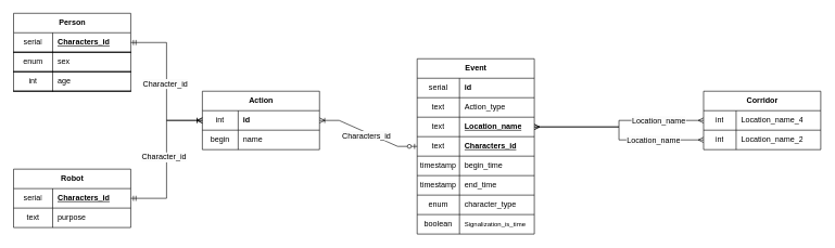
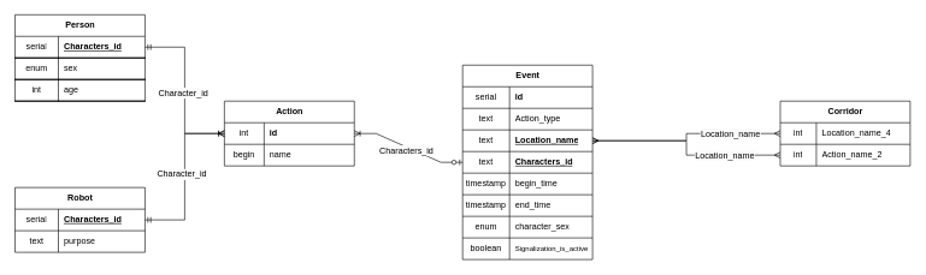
- <mxCell id="42" value="Location_name_2" style="shape=partialRectangle;connectable=0;fillColor=none;top=0;left=0;bottom=0;right=0;align=left;spacingLeft=6;overflow=hidden;whiteSpace=wrap;html=1;" parent="40" vertex="1"><mxGeometry x="50" width="130" height="30" as="geometry"><mxRectangle width="130" height="30" as="alternateBounds" /></mxGeometry></mxCell>
+ <mxCell id="42" value="Action_name_2" style="shape=partialRectangle;connectable=0;fillColor=none;top=0;left=0;bottom=0;right=0;align=left;spacingLeft=6;overflow=hidden;whiteSpace=wrap;html=1;" parent="40" vertex="1"><mxGeometry x="50" width="130" height="30" as="geometry"><mxRectangle width="130" height="30" as="alternateBounds" /></mxGeometry></mxCell>
- <mxCell id="24" value="character_type" style="shape=partialRectangle;connectable=0;fillColor=none;top=0;left=0;bottom=0;right=0;align=left;spacingLeft=6;overflow=hidden;whiteSpace=wrap;html=1;" parent="22" vertex="1"><mxGeometry x="65" width="115" height="30" as="geometry"><mxRectangle width="115" height="30" as="alternateBounds" /></mxGeometry></mxCell>
+ <mxCell id="24" value="character_sex" style="shape=partialRectangle;connectable=0;fillColor=none;top=0;left=0;bottom=0;right=0;align=left;spacingLeft=6;overflow=hidden;whiteSpace=wrap;html=1;" parent="22" vertex="1"><mxGeometry x="65" width="115" height="30" as="geometry"><mxRectangle width="115" height="30" as="alternateBounds" /></mxGeometry></mxCell>
- <mxCell id="28" value="&lt;font style=&quot;font-size: 10px;&quot;&gt;&lt;span style=&quot;text-align: center; text-wrap-mode: nowrap; background-color: rgb(255, 255, 255);&quot;&gt;Signalization&lt;/span&gt;_is_time&lt;/font&gt;" style="shape=partialRectangle;connectable=0;fillColor=none;top=0;left=0;bottom=0;right=0;align=left;spacingLeft=6;overflow=hidden;whiteSpace=wrap;html=1;" vertex="1" parent="26"><mxGeometry x="65" width="115" height="30" as="geometry"><mxRectangle width="115" height="30" as="alternateBounds" /></mxGeometry></mxCell>
+ <mxCell id="28" value="&lt;font style=&quot;font-size: 10px;&quot;&gt;&lt;span style=&quot;text-align: center; text-wrap-mode: nowrap; background-color: rgb(255, 255, 255);&quot;&gt;Signalization&lt;/span&gt;_is_active&lt;/font&gt;" style="shape=partialRectangle;connectable=0;fillColor=none;top=0;left=0;bottom=0;right=0;align=left;spacingLeft=6;overflow=hidden;whiteSpace=wrap;html=1;" vertex="1" parent="26"><mxGeometry x="65" width="115" height="30" as="geometry"><mxRectangle width="115" height="30" as="alternateBounds" /></mxGeometry></mxCell>
